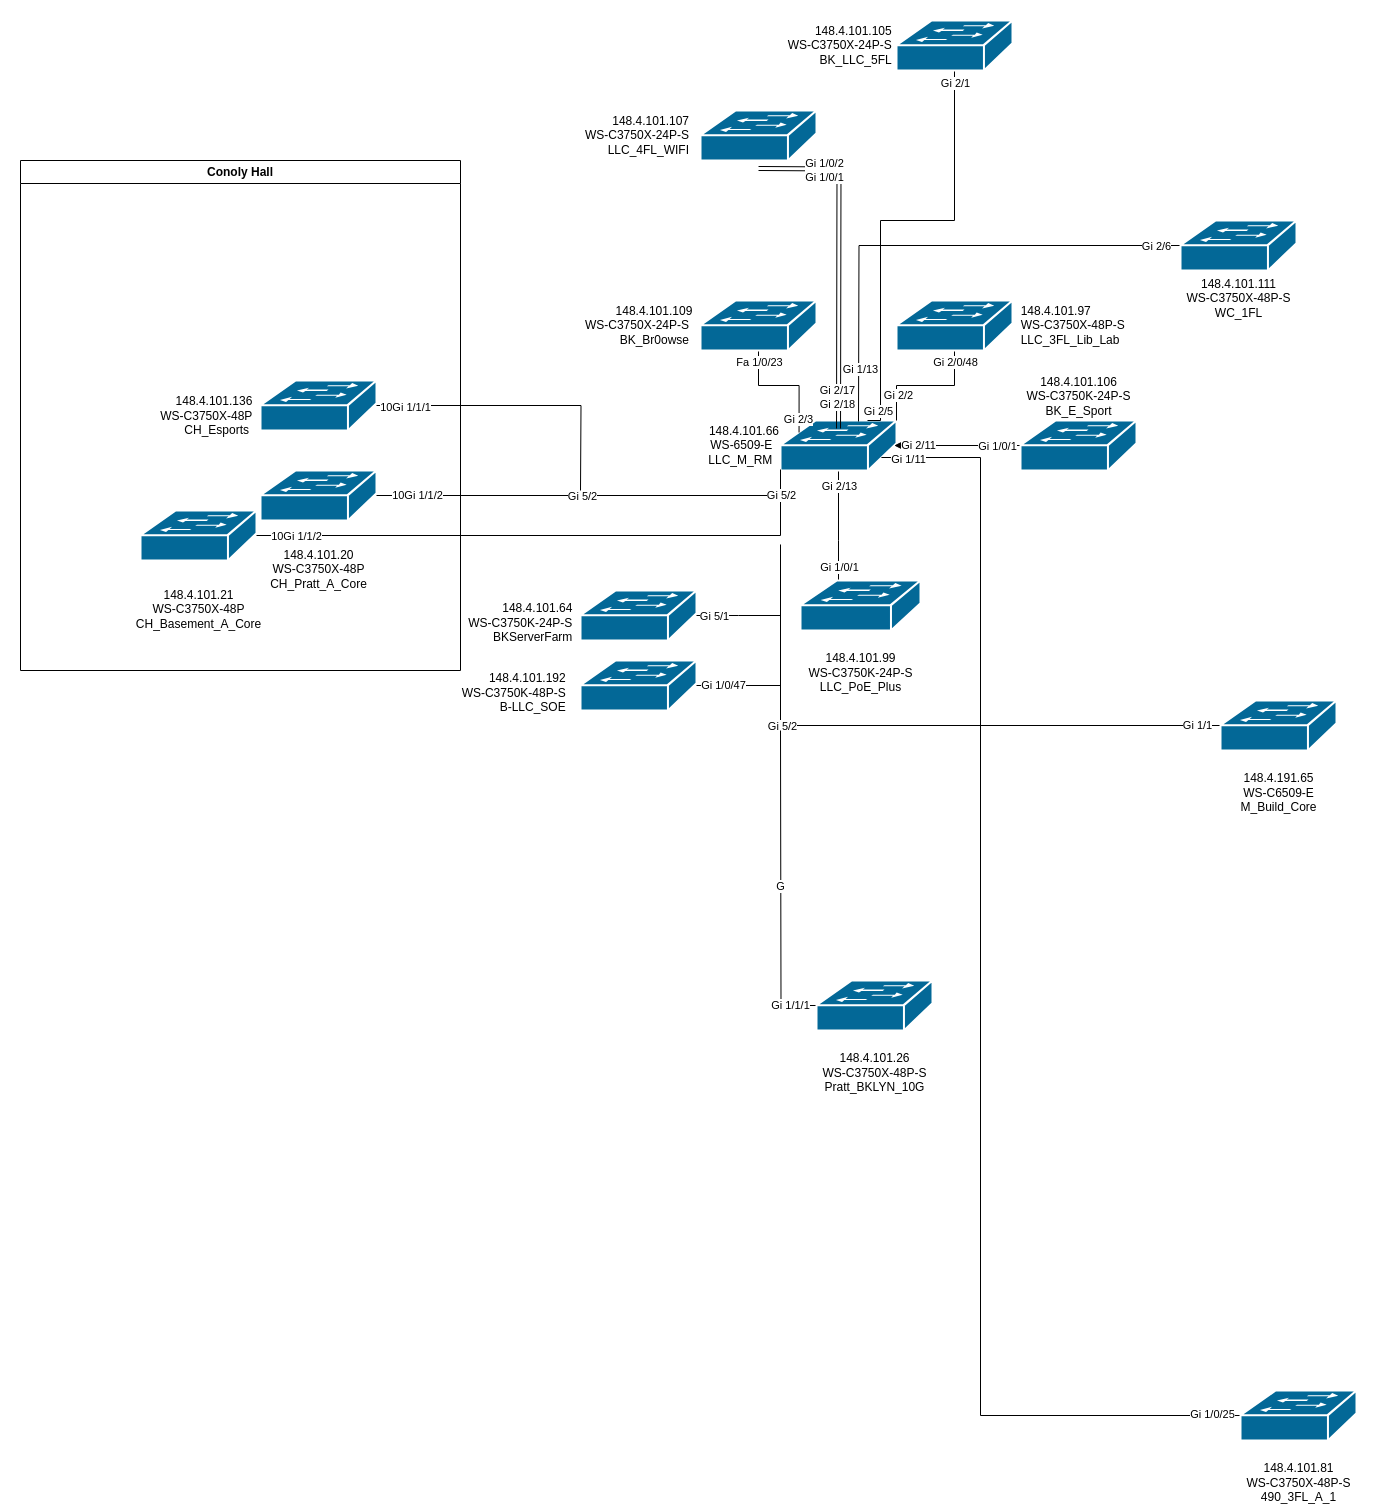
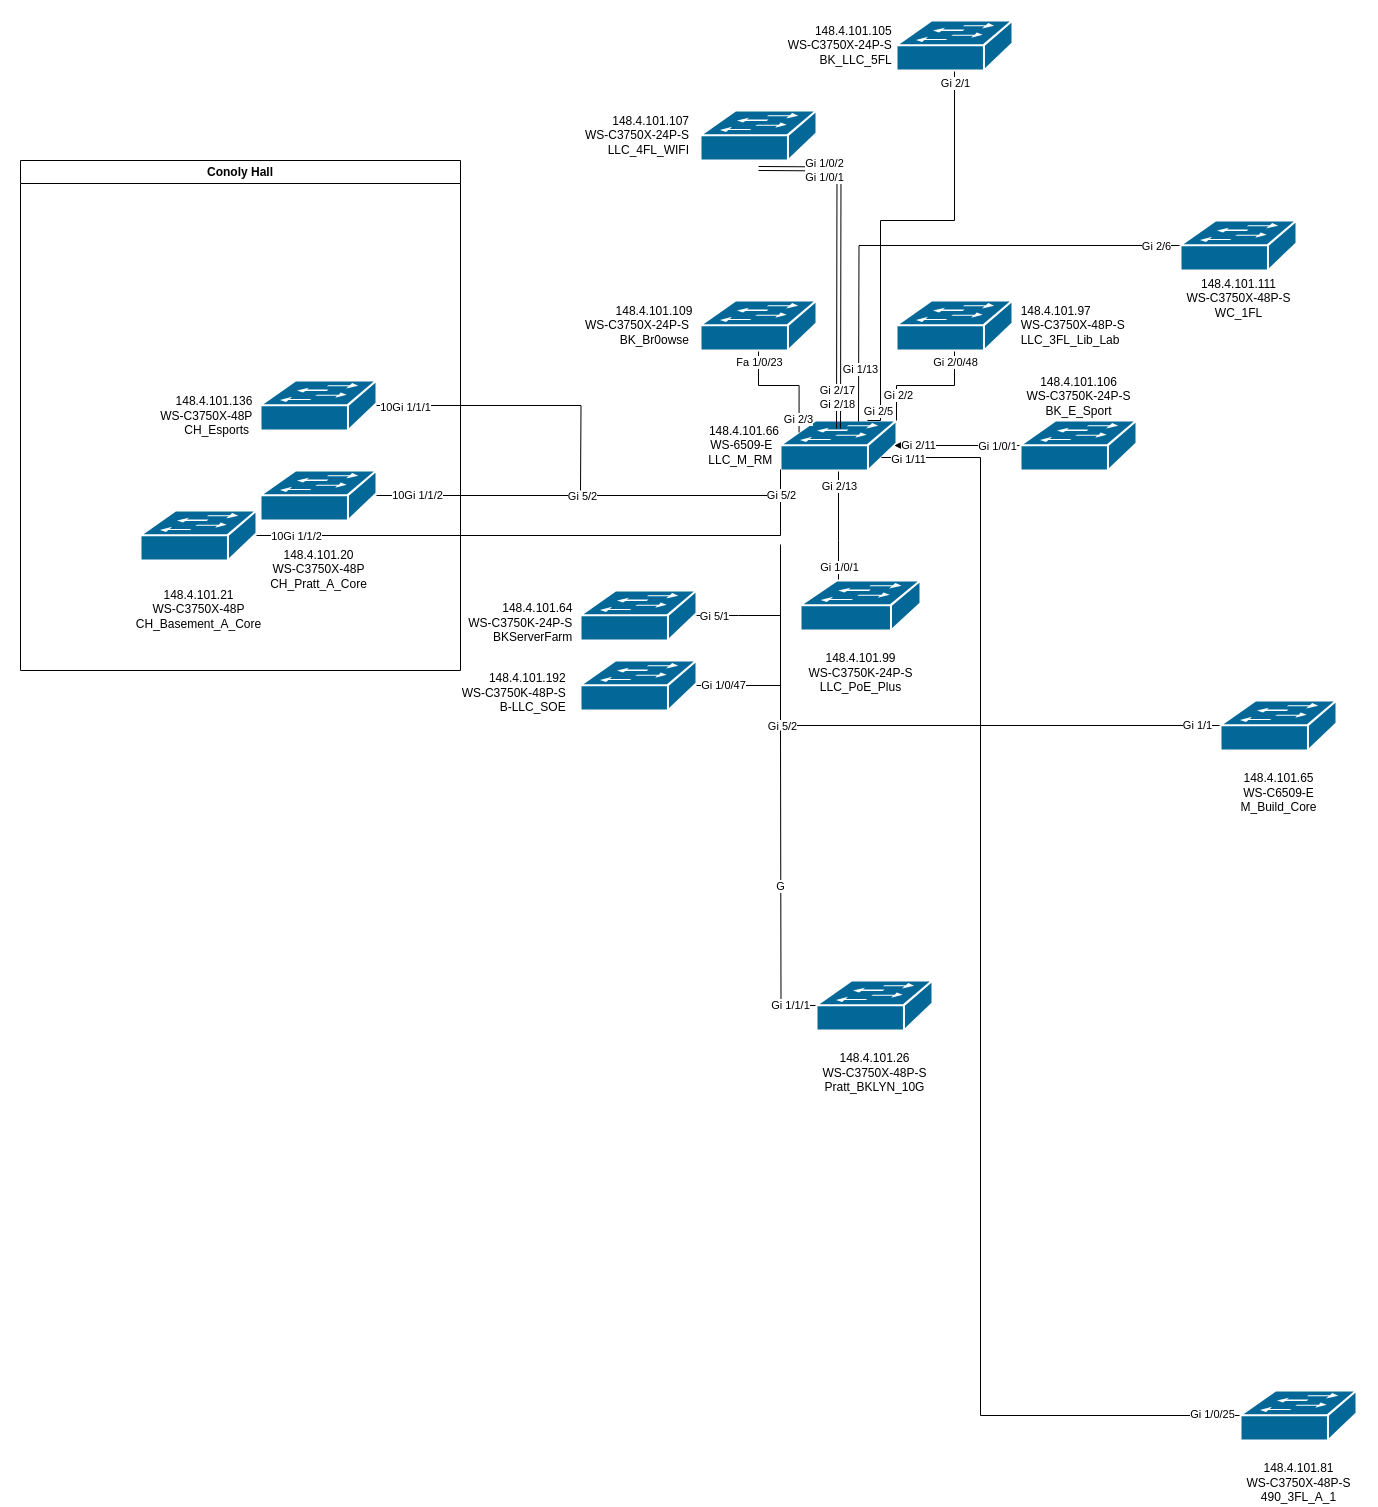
- <mxCell id="33" value="&lt;br&gt;148.4.191.65&lt;br&gt;WS-C6509-E&lt;br&gt;M_Build_Core" style="shape=mxgraph.cisco.switches.workgroup_switch;sketch=0;html=1;pointerEvents=1;dashed=0;fillColor=#036897;strokeColor=#ffffff;strokeWidth=2;verticalLabelPosition=bottom;verticalAlign=top;align=center;outlineConnect=0;" parent="1" vertex="1"><mxGeometry x="1220" y="700" width="116" height="50" as="geometry" /></mxCell>
+ <mxCell id="33" value="&lt;br&gt;148.4.101.65&lt;br&gt;WS-C6509-E&lt;br&gt;M_Build_Core" style="shape=mxgraph.cisco.switches.workgroup_switch;sketch=0;html=1;pointerEvents=1;dashed=0;fillColor=#036897;strokeColor=#ffffff;strokeWidth=2;verticalLabelPosition=bottom;verticalAlign=top;align=center;outlineConnect=0;" parent="1" vertex="1"><mxGeometry x="1220" y="700" width="116" height="50" as="geometry" /></mxCell>
